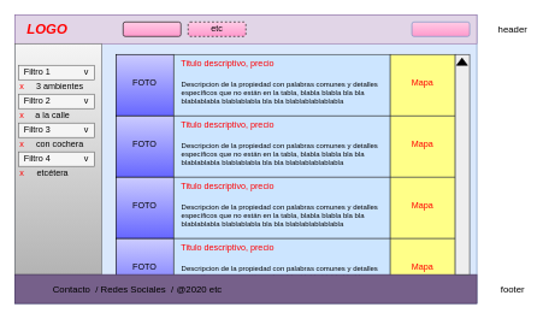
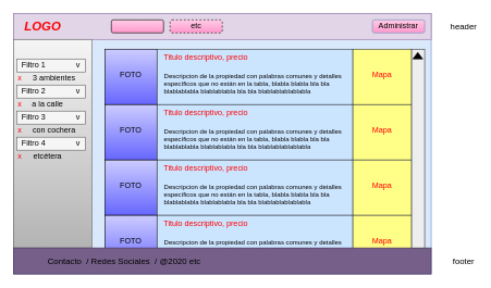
+ <mxCell id="5" value="Administrar" style="text;html=1;strokeColor=none;fillColor=none;align=center;verticalAlign=middle;whiteSpace=wrap;rounded=0;" vertex="1" parent="1"><mxGeometry x="590" y="30" width="40" height="20" as="geometry" /></mxCell>
